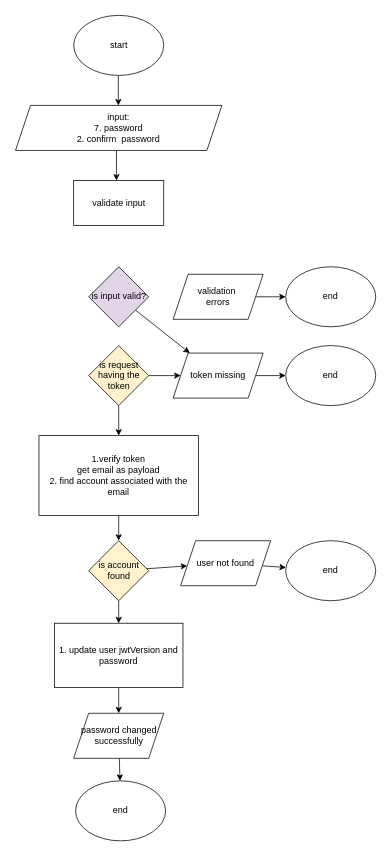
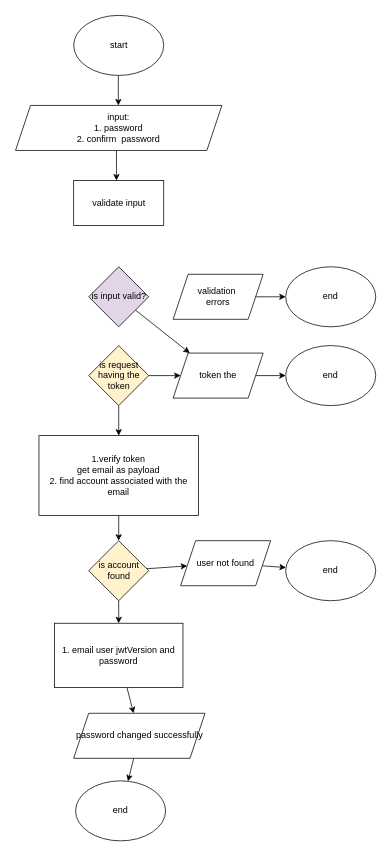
- <mxCell id="2" value="input:&lt;div&gt;7. password&lt;/div&gt;&lt;div&gt;2. confirm&amp;nbsp; password&lt;/div&gt;" style="shape=parallelogram;perimeter=parallelogramPerimeter;whiteSpace=wrap;html=1;fixedSize=1;" parent="1" vertex="1"><mxGeometry x="20" y="140" width="275" height="60" as="geometry" /></mxCell>
+ <mxCell id="2" value="input:&lt;div&gt;1. password&lt;/div&gt;&lt;div&gt;2. confirm&amp;nbsp; password&lt;/div&gt;" style="shape=parallelogram;perimeter=parallelogramPerimeter;whiteSpace=wrap;html=1;fixedSize=1;" parent="1" vertex="1"><mxGeometry x="20" y="140" width="275" height="60" as="geometry" /></mxCell>
- <mxCell id="16" value="token missing" style="shape=parallelogram;perimeter=parallelogramPerimeter;whiteSpace=wrap;html=1;fixedSize=1;" vertex="1" parent="1"><mxGeometry x="230" y="470" width="120" height="60" as="geometry" /></mxCell>
+ <mxCell id="16" value="token the" style="shape=parallelogram;perimeter=parallelogramPerimeter;whiteSpace=wrap;html=1;fixedSize=1;" vertex="1" parent="1"><mxGeometry x="230" y="470" width="120" height="60" as="geometry" /></mxCell>
- <mxCell id="27" value="1. update user jwtVersion and password" style="rounded=0;whiteSpace=wrap;html=1;" vertex="1" parent="1"><mxGeometry x="71.88" y="830" width="171.25" height="85.63" as="geometry" /></mxCell>
+ <mxCell id="27" value="1. email user jwtVersion and password" style="rounded=0;whiteSpace=wrap;html=1;" vertex="1" parent="1"><mxGeometry x="71.88" y="830" width="171.25" height="85.63" as="geometry" /></mxCell>
- <mxCell id="29" value="password changed successfully" style="shape=parallelogram;perimeter=parallelogramPerimeter;whiteSpace=wrap;html=1;fixedSize=1;" vertex="1" parent="1"><mxGeometry x="97.5" y="950" width="120" height="60" as="geometry" /></mxCell>
+ <mxCell id="29" value="password changed successfully" style="shape=parallelogram;perimeter=parallelogramPerimeter;whiteSpace=wrap;html=1;fixedSize=1;" vertex="1" parent="1"><mxGeometry x="97.5" y="950" width="175" height="60" as="geometry" /></mxCell>
